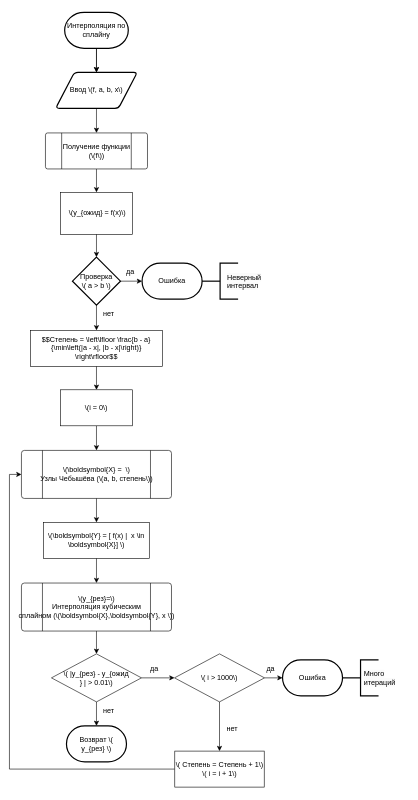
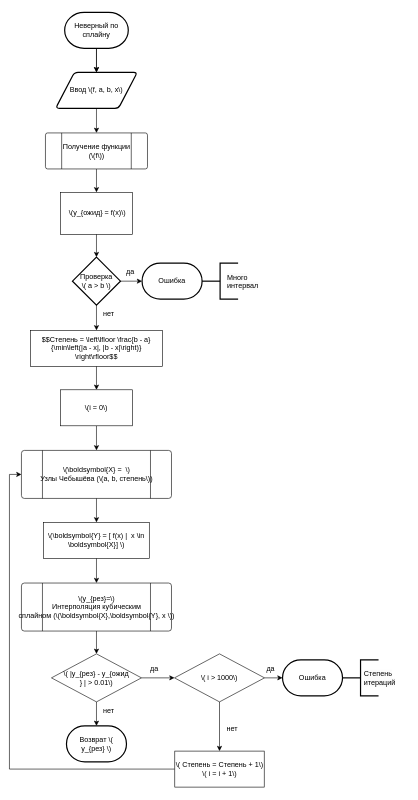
- <mxCell id="3" value="Интерполяция по сплайну" style="strokeWidth=2;html=1;shape=mxgraph.flowchart.terminator;whiteSpace=wrap;" parent="1" vertex="1"><mxGeometry x="107" y="20" width="106" height="60" as="geometry" /></mxCell>
+ <mxCell id="3" value="Неверный по сплайну" style="strokeWidth=2;html=1;shape=mxgraph.flowchart.terminator;whiteSpace=wrap;" parent="1" vertex="1"><mxGeometry x="107" y="20" width="106" height="60" as="geometry" /></mxCell>
- <mxCell id="22" value="&lt;span style=&quot;color: rgb(0, 0, 0); font-family: Helvetica; font-size: 12px; font-style: normal; font-variant-ligatures: normal; font-variant-caps: normal; font-weight: 400; letter-spacing: normal; orphans: 2; text-align: center; text-indent: 0px; text-transform: none; widows: 2; word-spacing: 0px; -webkit-text-stroke-width: 0px; background-color: rgb(251, 251, 251); text-decoration-thickness: initial; text-decoration-style: initial; text-decoration-color: initial; float: none; display: inline !important;&quot;&gt;Неверный интервал&lt;/span&gt;" style="text;whiteSpace=wrap;html=1;" parent="20" vertex="1"><mxGeometry x="40" y="10" width="70" height="40" as="geometry" /></mxCell>
+ <mxCell id="22" value="&lt;span style=&quot;color: rgb(0, 0, 0); font-family: Helvetica; font-size: 12px; font-style: normal; font-variant-ligatures: normal; font-variant-caps: normal; font-weight: 400; letter-spacing: normal; orphans: 2; text-align: center; text-indent: 0px; text-transform: none; widows: 2; word-spacing: 0px; -webkit-text-stroke-width: 0px; background-color: rgb(251, 251, 251); text-decoration-thickness: initial; text-decoration-style: initial; text-decoration-color: initial; float: none; display: inline !important;&quot;&gt;Много интервал&lt;/span&gt;" style="text;whiteSpace=wrap;html=1;" parent="20" vertex="1"><mxGeometry x="40" y="10" width="70" height="40" as="geometry" /></mxCell>
- <mxCell id="53" value="&lt;span style=&quot;color: rgb(0, 0, 0); font-family: Helvetica; font-size: 12px; font-style: normal; font-variant-ligatures: normal; font-variant-caps: normal; font-weight: 400; letter-spacing: normal; orphans: 2; text-align: center; text-indent: 0px; text-transform: none; widows: 2; word-spacing: 0px; -webkit-text-stroke-width: 0px; background-color: rgb(251, 251, 251); text-decoration-thickness: initial; text-decoration-style: initial; text-decoration-color: initial; float: none; display: inline !important;&quot;&gt;Много итераций&lt;/span&gt;" style="text;whiteSpace=wrap;html=1;" parent="51" vertex="1"><mxGeometry x="34" y="10" width="70" height="40" as="geometry" /></mxCell>
+ <mxCell id="53" value="&lt;span style=&quot;color: rgb(0, 0, 0); font-family: Helvetica; font-size: 12px; font-style: normal; font-variant-ligatures: normal; font-variant-caps: normal; font-weight: 400; letter-spacing: normal; orphans: 2; text-align: center; text-indent: 0px; text-transform: none; widows: 2; word-spacing: 0px; -webkit-text-stroke-width: 0px; background-color: rgb(251, 251, 251); text-decoration-thickness: initial; text-decoration-style: initial; text-decoration-color: initial; float: none; display: inline !important;&quot;&gt;Степень итераций&lt;/span&gt;" style="text;whiteSpace=wrap;html=1;" parent="51" vertex="1"><mxGeometry x="34" y="10" width="70" height="40" as="geometry" /></mxCell>
